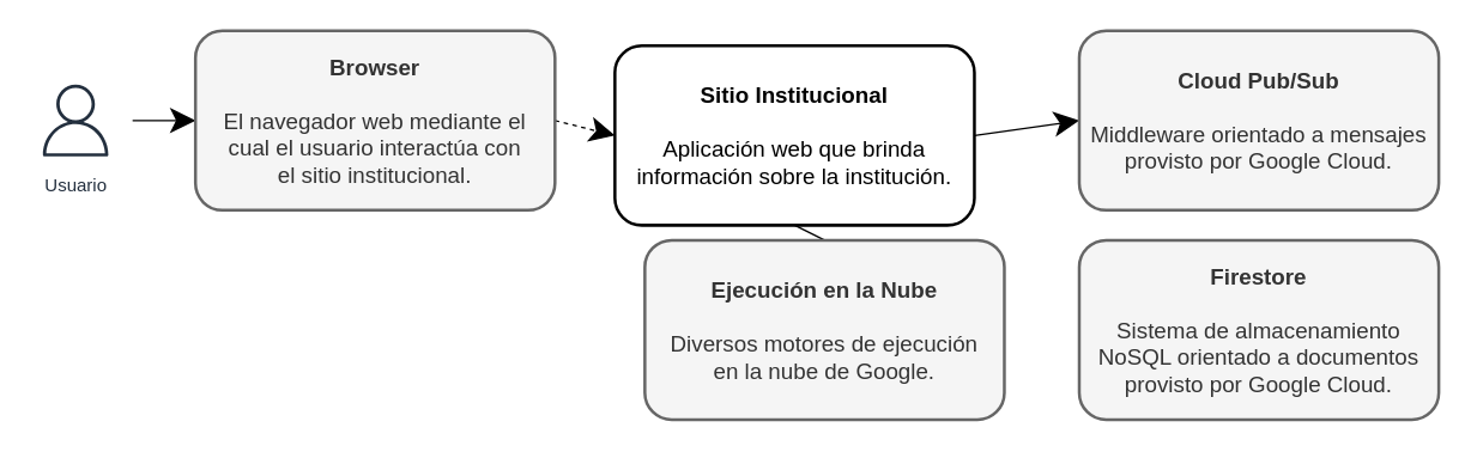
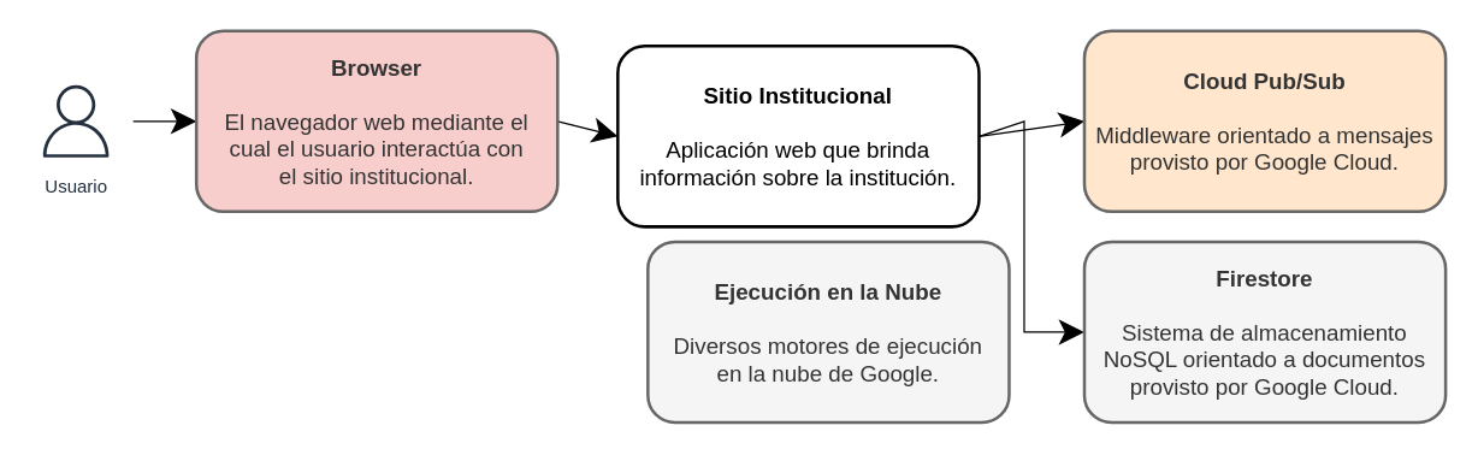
- <mxCell id="12" value="&lt;b&gt;Browser&lt;/b&gt;&lt;br style=&quot;font-size: 15px&quot;&gt;&lt;br style=&quot;font-size: 15px&quot;&gt;El navegador web mediante el&lt;br&gt;cual el usuario interactúa con&lt;br&gt;el sitio institucional." style="rounded=1;whiteSpace=wrap;html=1;hachureGap=4;pointerEvents=0;strokeWidth=2;fontSize=15;fillColor=#f5f5f5;strokeColor=#666666;fontColor=#333333;" vertex="1" parent="1"><mxGeometry x="130" y="20" width="240" height="120" as="geometry" /></mxCell>
+ <mxCell id="12" value="&lt;b&gt;Browser&lt;/b&gt;&lt;br style=&quot;font-size: 15px&quot;&gt;&lt;br style=&quot;font-size: 15px&quot;&gt;El navegador web mediante el&lt;br&gt;cual el usuario interactúa con&lt;br&gt;el sitio institucional." style="rounded=1;whiteSpace=wrap;html=1;hachureGap=4;pointerEvents=0;strokeWidth=2;fontSize=15;fillColor=#f8cecc;strokeColor=#666666;fontColor=#333333;" vertex="1" parent="1"><mxGeometry x="130" y="20" width="240" height="120" as="geometry" /></mxCell>
- <mxCell id="9" value="&lt;b&gt;Cloud Pub/Sub&lt;/b&gt;&lt;br style=&quot;font-size: 15px&quot;&gt;&lt;br style=&quot;font-size: 15px&quot;&gt;Middleware orientado a mensajes&lt;br&gt;provisto por Google Cloud." style="rounded=1;whiteSpace=wrap;html=1;hachureGap=4;pointerEvents=0;strokeWidth=2;fontSize=15;fillColor=#f5f5f5;strokeColor=#666666;fontColor=#333333;" vertex="1" parent="1"><mxGeometry x="720" y="20" width="240" height="120" as="geometry" /></mxCell>
+ <mxCell id="9" value="&lt;b&gt;Cloud Pub/Sub&lt;/b&gt;&lt;br style=&quot;font-size: 15px&quot;&gt;&lt;br style=&quot;font-size: 15px&quot;&gt;Middleware orientado a mensajes&lt;br&gt;provisto por Google Cloud." style="rounded=1;whiteSpace=wrap;html=1;hachureGap=4;pointerEvents=0;strokeWidth=2;fontSize=15;fillColor=#ffe6cc;strokeColor=#666666;fontColor=#333333;" vertex="1" parent="1"><mxGeometry x="720" y="20" width="240" height="120" as="geometry" /></mxCell>
- <mxCell id="11" style="edgeStyle=none;rounded=0;orthogonalLoop=1;jettySize=auto;html=1;exitX=1;exitY=0.5;exitDx=0;exitDy=0;entryX=0;entryY=0.5;entryDx=0;entryDy=0;fontSize=14;startArrow=none;startFill=0;endArrow=classic;endFill=1;startSize=14;endSize=14;sourcePerimeterSpacing=8;targetPerimeterSpacing=8;dashed=1;" edge="1" parent="1" source="12" target="5"><mxGeometry relative="1" as="geometry" /></mxCell>
+ <mxCell id="11" style="edgeStyle=none;rounded=0;orthogonalLoop=1;jettySize=auto;html=1;exitX=1;exitY=0.5;exitDx=0;exitDy=0;entryX=0;entryY=0.5;entryDx=0;entryDy=0;fontSize=14;startArrow=none;startFill=0;endArrow=classic;endFill=1;startSize=14;endSize=14;sourcePerimeterSpacing=8;targetPerimeterSpacing=8;" edge="1" parent="1" source="12" target="5"><mxGeometry relative="1" as="geometry" /></mxCell>
+ <mxCell id="2" style="edgeStyle=none;rounded=0;orthogonalLoop=1;jettySize=auto;html=1;exitX=1;exitY=0.5;exitDx=0;exitDy=0;entryX=0;entryY=0.5;entryDx=0;entryDy=0;fontSize=14;startArrow=none;startFill=0;endArrow=classic;endFill=1;startSize=14;endSize=14;sourcePerimeterSpacing=8;targetPerimeterSpacing=8;" edge="1" parent="1" source="5" target="8"><mxGeometry relative="1" as="geometry"><Array as="points"><mxPoint x="680" y="80" /><mxPoint x="680" y="220" /></Array></mxGeometry></mxCell>
- <mxCell id="4" style="edgeStyle=none;rounded=0;orthogonalLoop=1;jettySize=auto;html=1;exitX=0.5;exitY=1;exitDx=0;exitDy=0;entryX=0.5;entryY=0;entryDx=0;entryDy=0;fontSize=14;startArrow=none;startFill=0;endArrow=none;endFill=0;startSize=14;endSize=14;sourcePerimeterSpacing=8;targetPerimeterSpacing=8;" edge="1" parent="1" source="5" target="10"><mxGeometry relative="1" as="geometry" /></mxCell>
